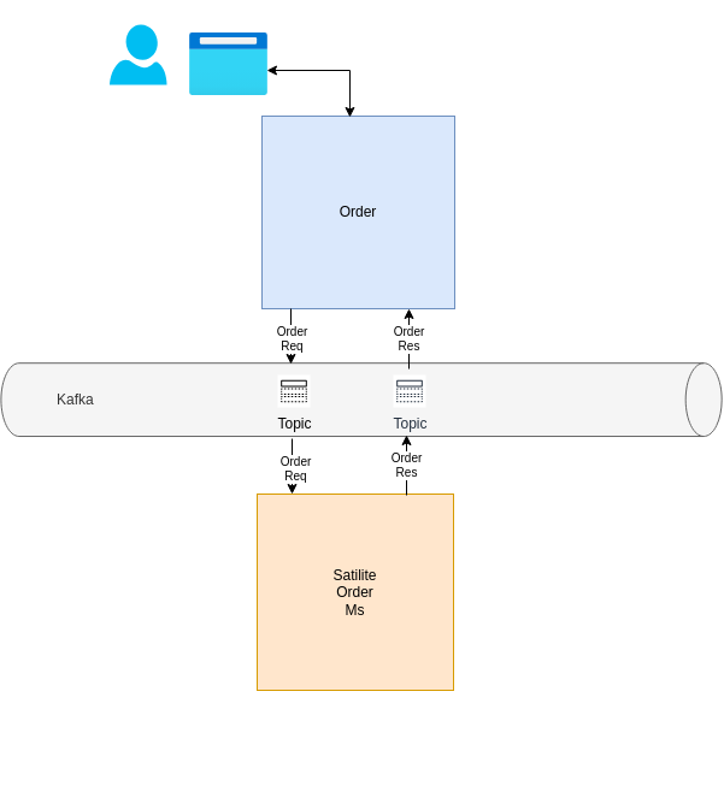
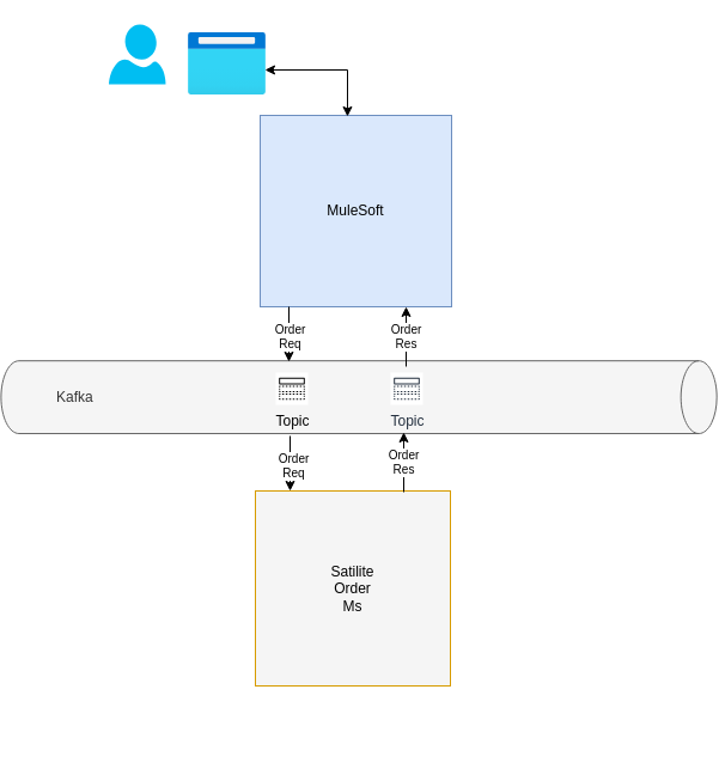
- <mxCell id="3" value="Order" style="whiteSpace=wrap;html=1;aspect=fixed;fillColor=#dae8fc;strokeColor=#6c8ebf;" parent="1" vertex="1"><mxGeometry x="147" y="96" width="160" height="160" as="geometry" /></mxCell>
+ <mxCell id="3" value="MuleSoft" style="whiteSpace=wrap;html=1;aspect=fixed;fillColor=#dae8fc;strokeColor=#6c8ebf;" parent="1" vertex="1"><mxGeometry x="147" y="96" width="160" height="160" as="geometry" /></mxCell>
- <mxCell id="5" value="&lt;div&gt;Satilite&lt;/div&gt;&lt;div&gt;Order&lt;/div&gt;&lt;div&gt;Ms&lt;br&gt;&lt;/div&gt;" style="whiteSpace=wrap;html=1;aspect=fixed;fillColor=#ffe6cc;strokeColor=#d79b00;" parent="1" vertex="1"><mxGeometry x="143" y="410" width="163" height="163" as="geometry" /></mxCell>
+ <mxCell id="5" value="&lt;div&gt;Satilite&lt;/div&gt;&lt;div&gt;Order&lt;/div&gt;&lt;div&gt;Ms&lt;br&gt;&lt;/div&gt;" style="whiteSpace=wrap;html=1;aspect=fixed;fillColor=#f5f5f5;strokeColor=#d79b00;" parent="1" vertex="1"><mxGeometry x="143" y="410" width="163" height="163" as="geometry" /></mxCell>
